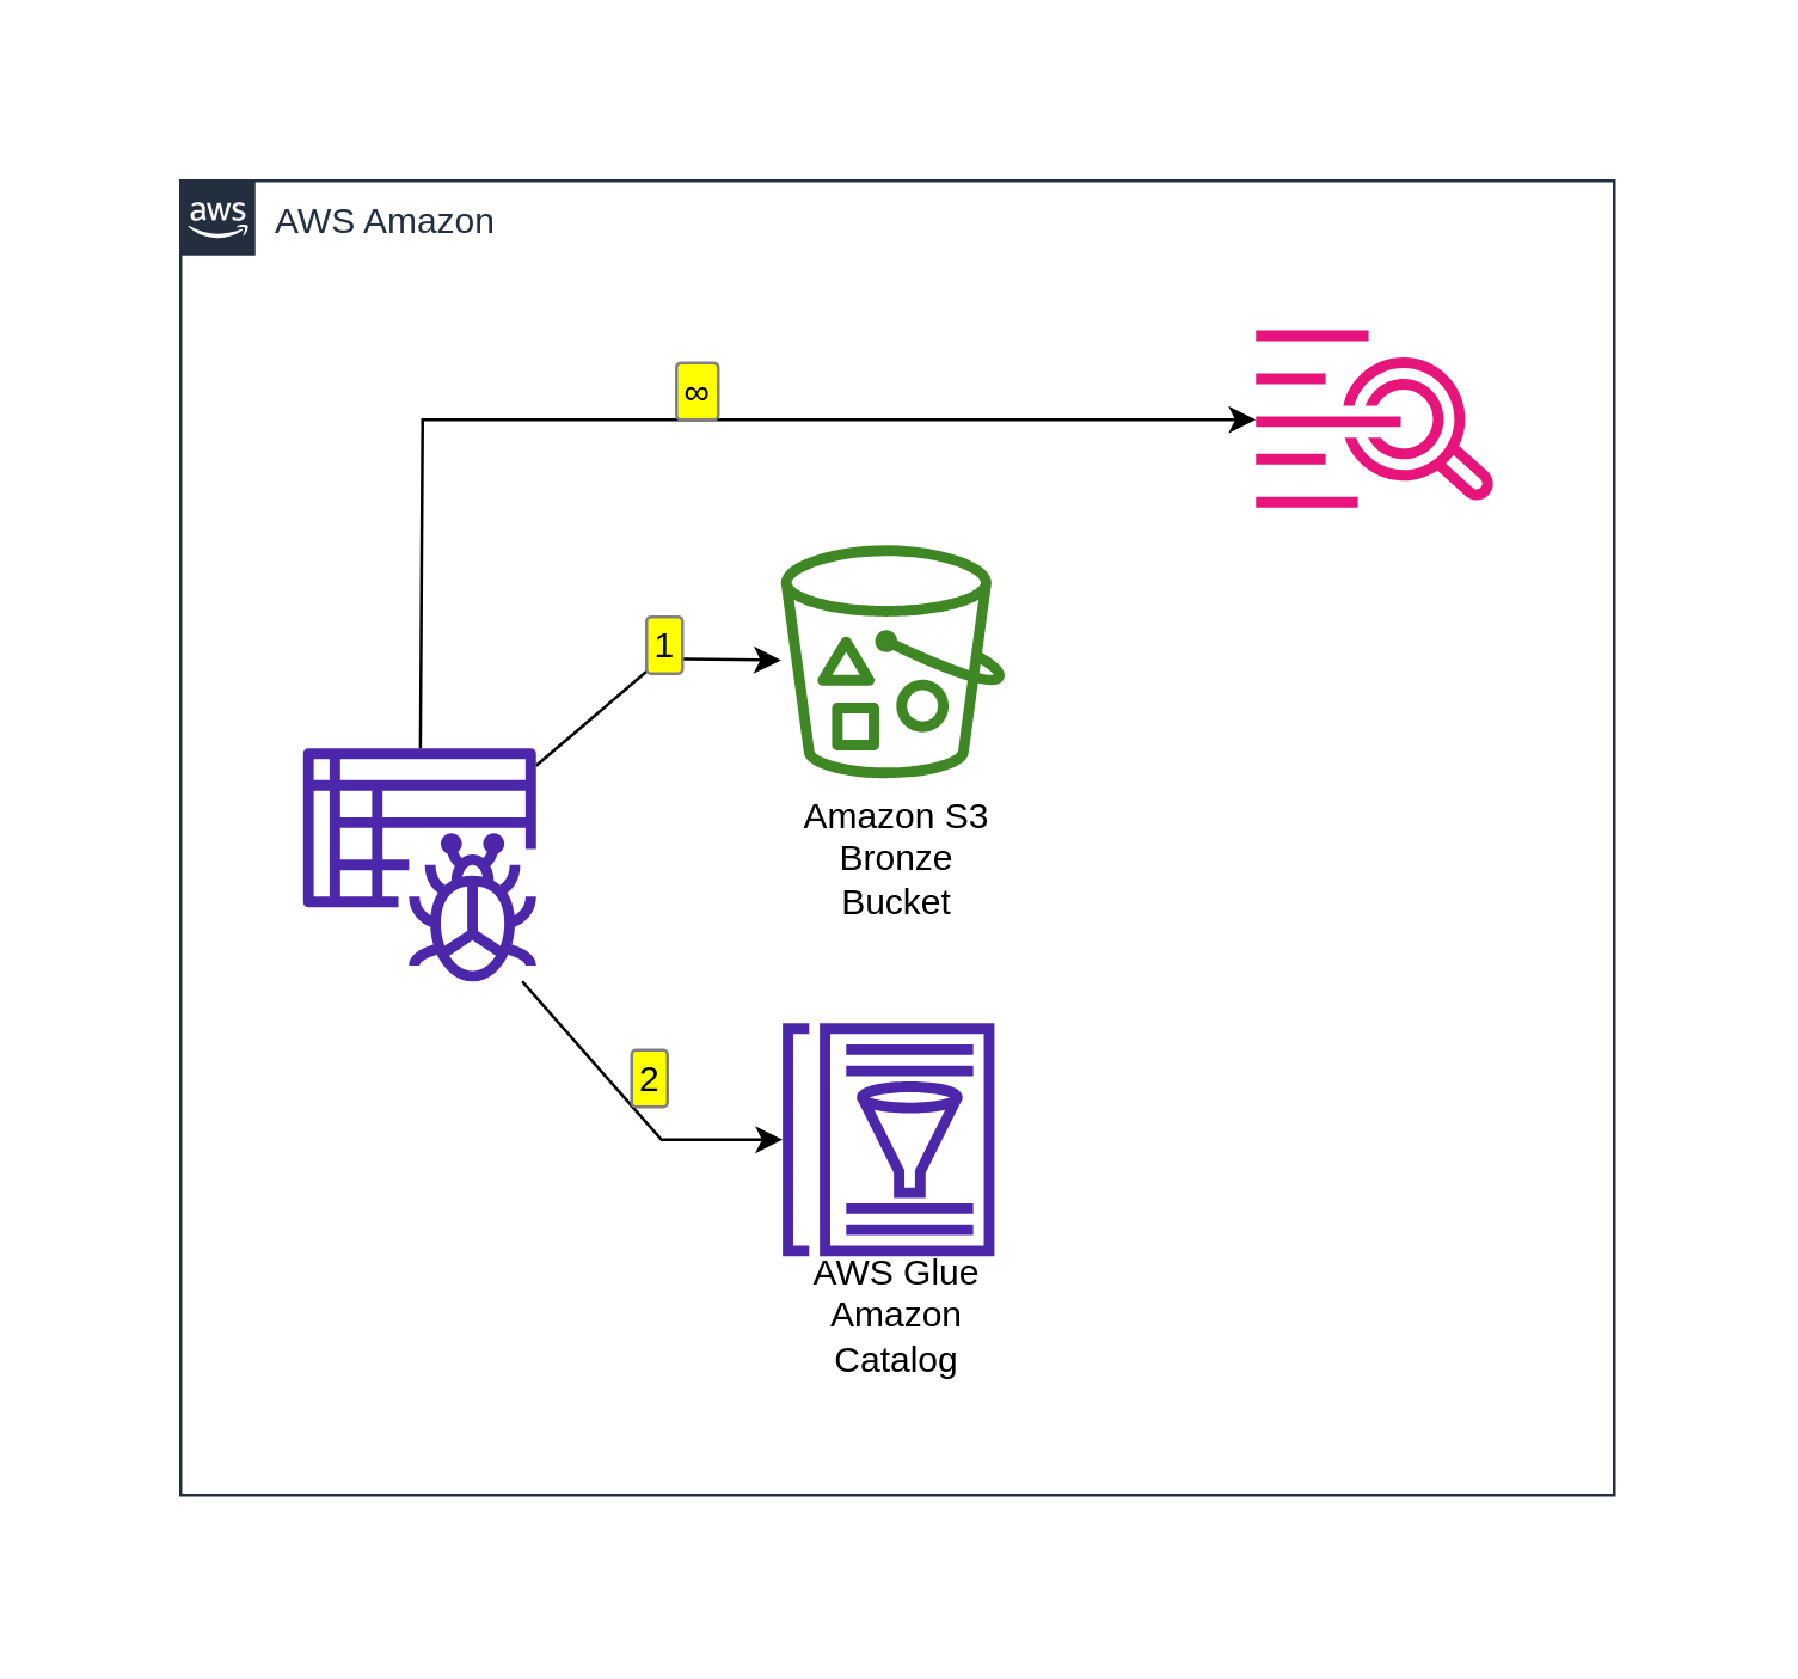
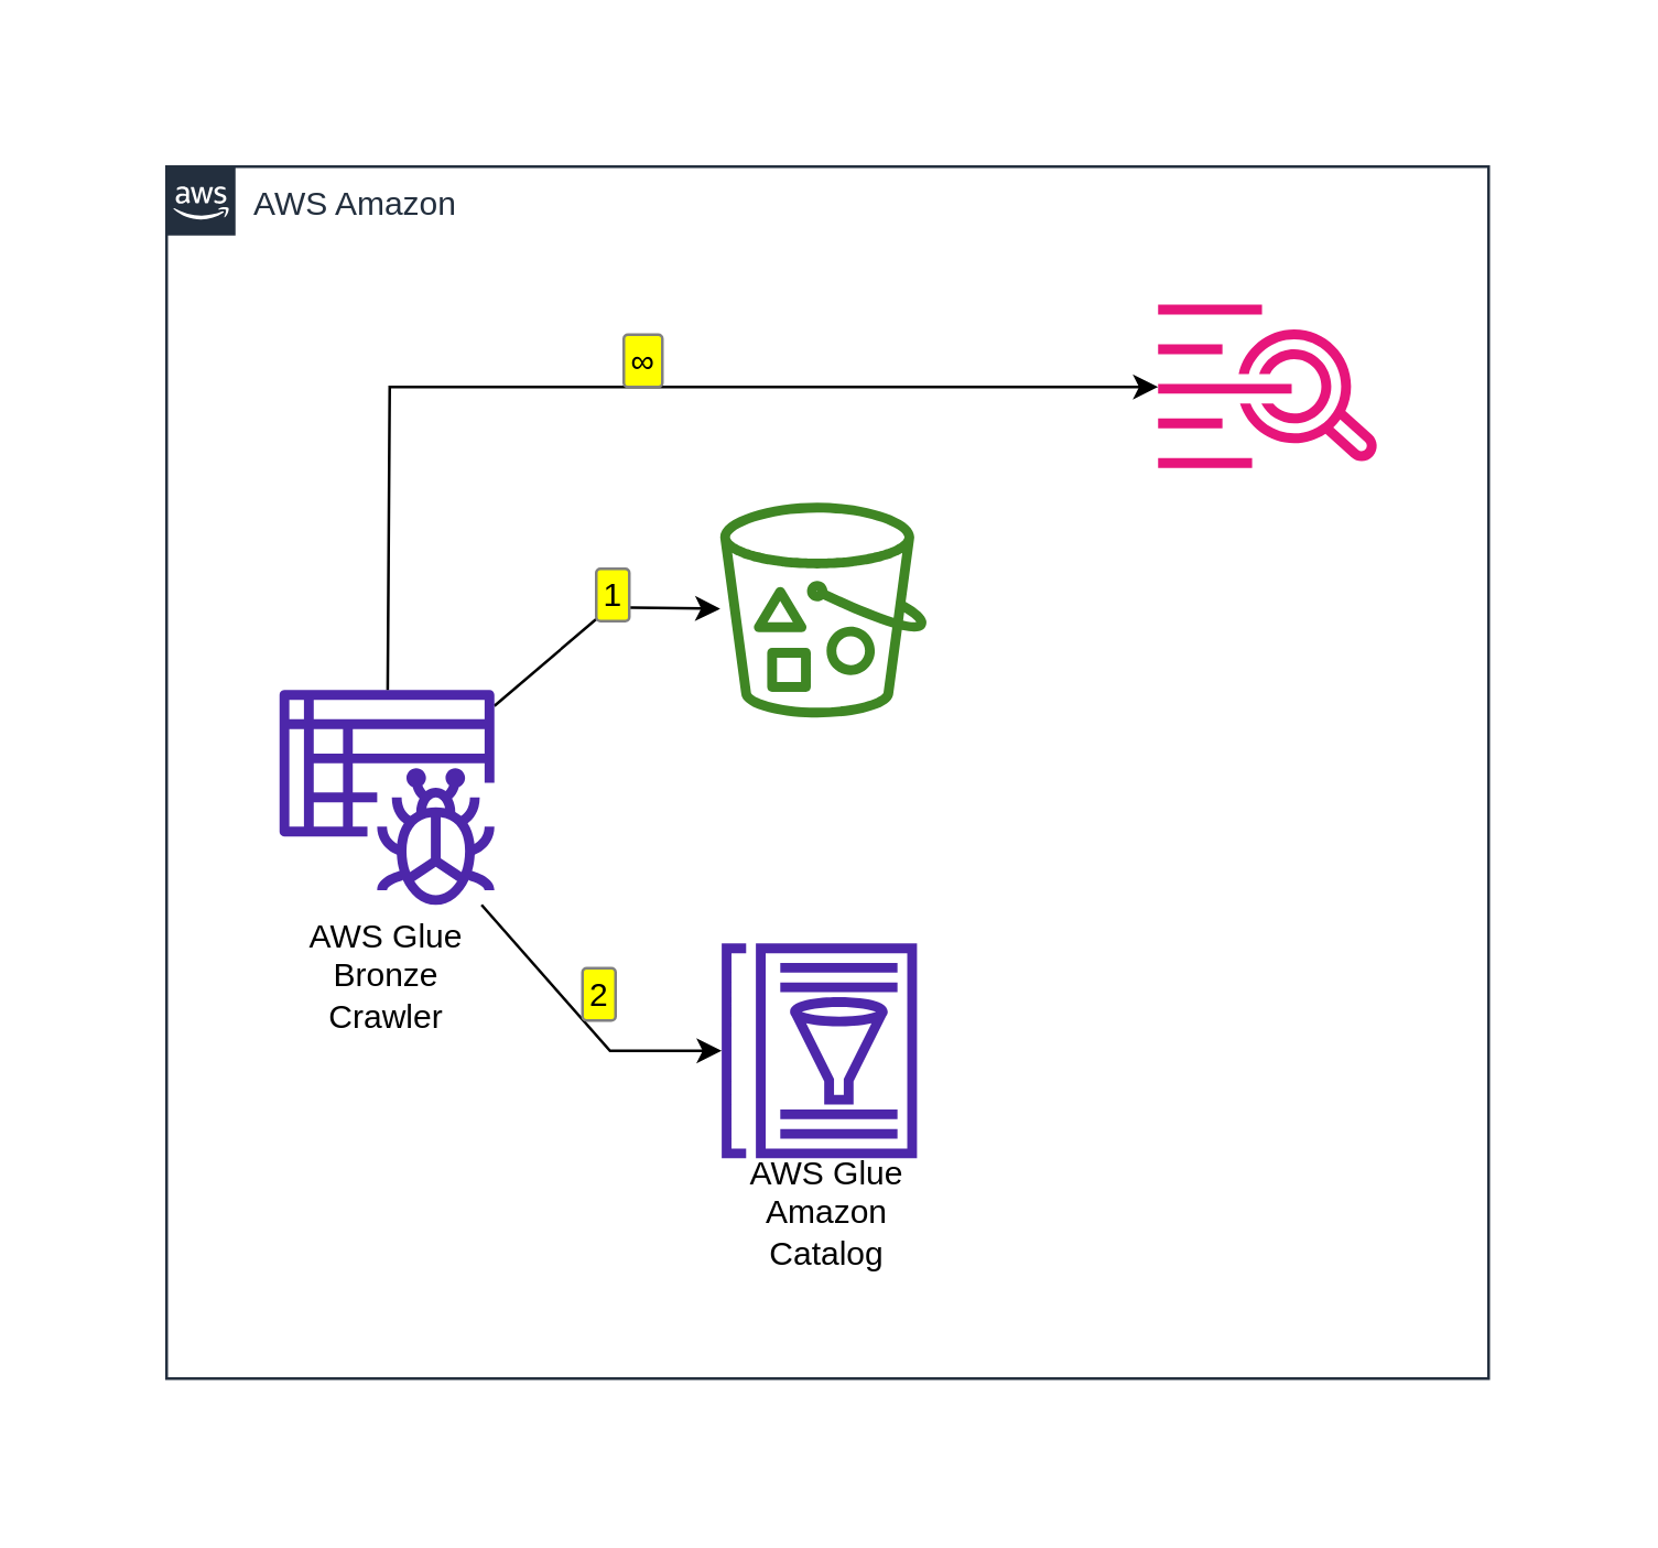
- <mxCell id="11" value="Amazon S3 Bronze Bucket" style="text;html=1;strokeColor=none;fillColor=none;align=center;verticalAlign=middle;whiteSpace=wrap;rounded=0;" parent="3" vertex="1"><mxGeometry x="201" y="201" width="78" height="52" as="geometry" /></mxCell>
+ <mxCell id="7" value="AWS Glue&lt;br&gt;Bronze Crawler" style="text;html=1;strokeColor=none;fillColor=none;align=center;verticalAlign=middle;whiteSpace=wrap;rounded=0;" parent="3" vertex="1"><mxGeometry x="41" y="268" width="78" height="51" as="geometry" /></mxCell>
